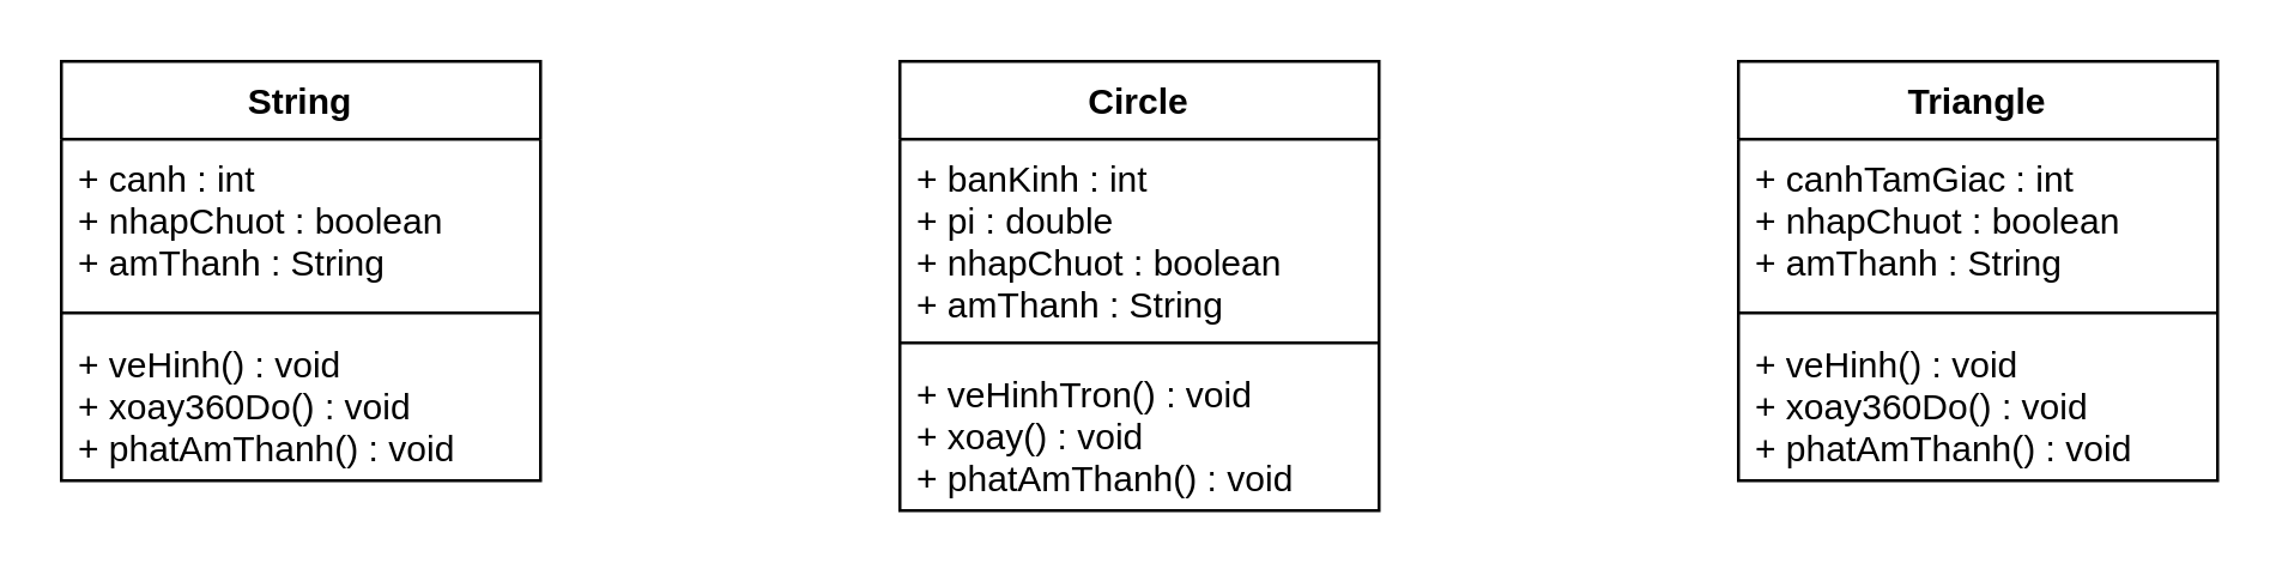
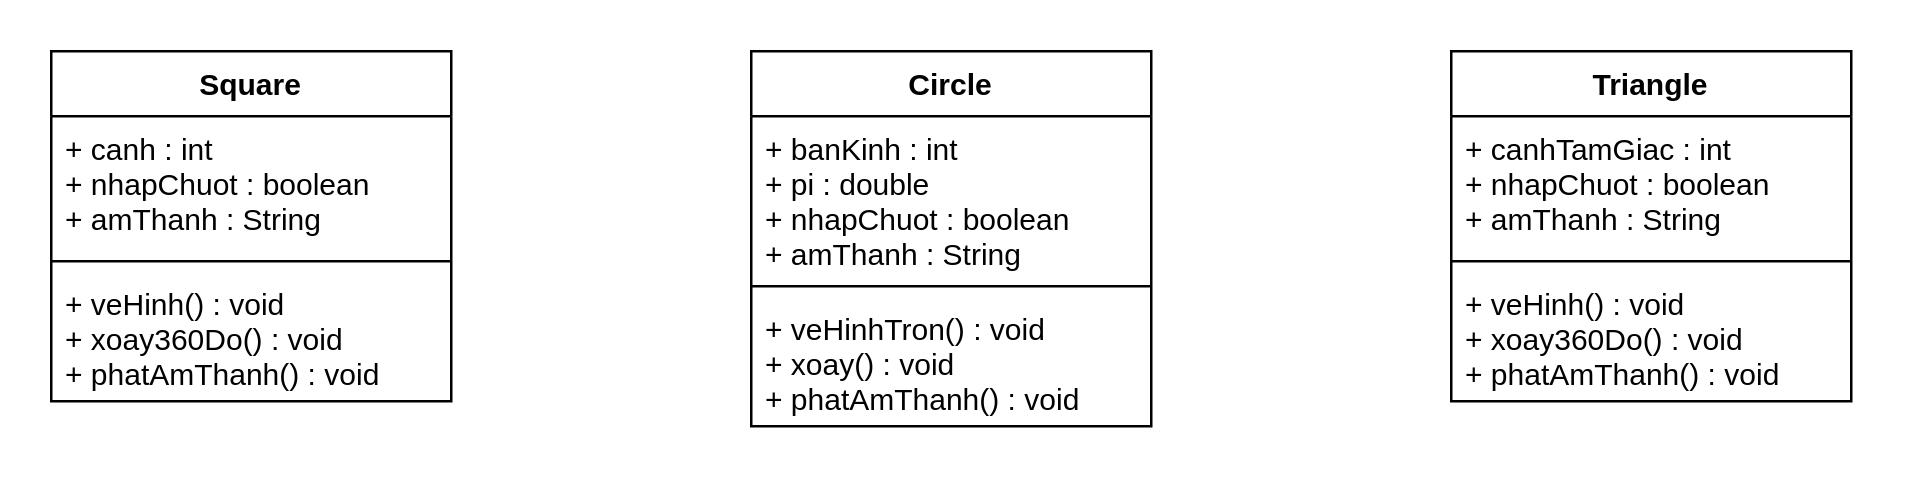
- <mxCell id="2" value="String" style="swimlane;fontStyle=1;align=center;verticalAlign=top;childLayout=stackLayout;horizontal=1;startSize=26;horizontalStack=0;resizeParent=1;resizeParentMax=0;resizeLast=0;collapsible=1;marginBottom=0;" vertex="1" parent="1"><mxGeometry x="20" y="20" width="160" height="140" as="geometry" /></mxCell>
+ <mxCell id="2" value="Square" style="swimlane;fontStyle=1;align=center;verticalAlign=top;childLayout=stackLayout;horizontal=1;startSize=26;horizontalStack=0;resizeParent=1;resizeParentMax=0;resizeLast=0;collapsible=1;marginBottom=0;" vertex="1" parent="1"><mxGeometry x="20" y="20" width="160" height="140" as="geometry" /></mxCell>
